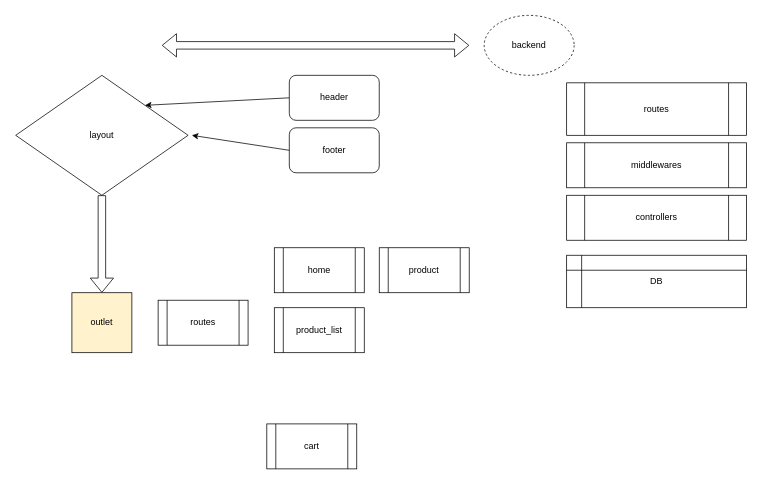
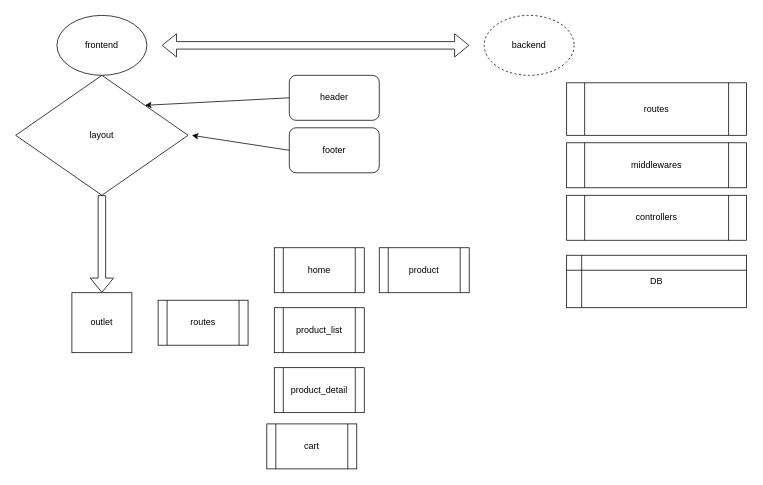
+ <mxCell id="2" value="frontend" style="ellipse;whiteSpace=wrap;html=1;" vertex="1" parent="1"><mxGeometry x="75" y="20" width="120" height="80" as="geometry" /></mxCell>
- <mxCell id="15" value="outlet" style="whiteSpace=wrap;html=1;aspect=fixed;fillColor=#fff2cc;" vertex="1" parent="1"><mxGeometry x="95" y="390" width="80" height="80" as="geometry" /></mxCell>
+ <mxCell id="15" value="outlet" style="whiteSpace=wrap;html=1;aspect=fixed;" vertex="1" parent="1"><mxGeometry x="95" y="390" width="80" height="80" as="geometry" /></mxCell>
+ <mxCell id="19" value="product_detail" style="shape=process;whiteSpace=wrap;html=1;backgroundOutline=1;" vertex="1" parent="1"><mxGeometry x="365" y="490" width="120" height="60" as="geometry" /></mxCell>
